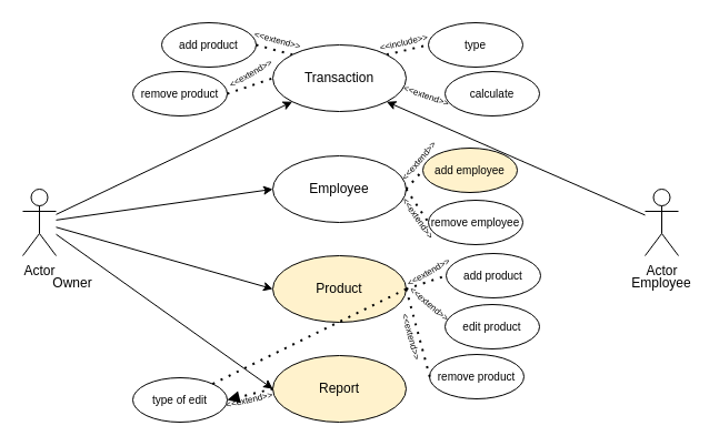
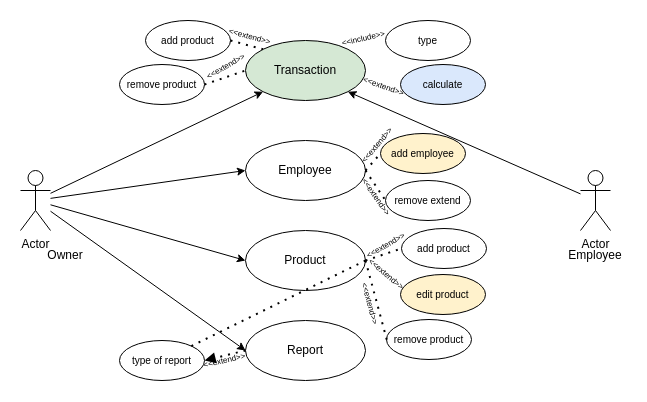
- <mxCell id="27" value="" style="endArrow=none;dashed=1;html=1;dashPattern=1 3;strokeWidth=2;rounded=0;entryX=0;entryY=0.5;entryDx=0;entryDy=0;exitX=1;exitY=0;exitDx=0;exitDy=0;" edge="1" parent="1" source="11" target="20"><mxGeometry width="50" height="50" relative="1" as="geometry"><mxPoint x="240" y="50" as="sourcePoint" /><mxPoint x="273" y="59" as="targetPoint" /></mxGeometry></mxCell>
- <mxCell id="11" value="Transaction" style="ellipse;whiteSpace=wrap;html=1;" vertex="1" parent="1"><mxGeometry x="245" y="40" width="120" height="60" as="geometry" /></mxCell>
+ <mxCell id="11" value="Transaction" style="ellipse;whiteSpace=wrap;html=1;fillColor=#d5e8d4;" vertex="1" parent="1"><mxGeometry x="245" y="40" width="120" height="60" as="geometry" /></mxCell>
- <mxCell id="43" value="&lt;font style=&quot;font-size: 10px;&quot;&gt;calculate&lt;/font&gt;" style="ellipse;whiteSpace=wrap;html=1;" vertex="1" parent="1"><mxGeometry x="400" y="64" width="85" height="40" as="geometry" /></mxCell>
+ <mxCell id="43" value="&lt;font style=&quot;font-size: 10px;&quot;&gt;calculate&lt;/font&gt;" style="ellipse;whiteSpace=wrap;html=1;fillColor=#dae8fc;" vertex="1" parent="1"><mxGeometry x="400" y="64" width="85" height="40" as="geometry" /></mxCell>
- <mxCell id="22" value="&lt;font style=&quot;font-size: 10px;&quot;&gt;remove employee&lt;/font&gt;" style="ellipse;whiteSpace=wrap;html=1;" vertex="1" parent="1"><mxGeometry x="385" y="180" width="85" height="40" as="geometry" /></mxCell>
+ <mxCell id="22" value="&lt;font style=&quot;font-size: 10px;&quot;&gt;remove extend&lt;/font&gt;" style="ellipse;whiteSpace=wrap;html=1;" vertex="1" parent="1"><mxGeometry x="385" y="180" width="85" height="40" as="geometry" /></mxCell>
- <mxCell id="14" value="Product" style="ellipse;whiteSpace=wrap;html=1;fillColor=#fff2cc;" vertex="1" parent="1"><mxGeometry x="245" y="230" width="120" height="60" as="geometry" /></mxCell>
+ <mxCell id="14" value="Product" style="ellipse;whiteSpace=wrap;html=1;" vertex="1" parent="1"><mxGeometry x="245" y="230" width="120" height="60" as="geometry" /></mxCell>
- <mxCell id="16" value="&lt;font style=&quot;font-size: 10px;&quot;&gt;edit product&lt;/font&gt;" style="ellipse;whiteSpace=wrap;html=1;" vertex="1" parent="1"><mxGeometry x="400" y="274" width="85" height="40" as="geometry" /></mxCell>
+ <mxCell id="16" value="&lt;font style=&quot;font-size: 10px;&quot;&gt;edit product&lt;/font&gt;" style="ellipse;whiteSpace=wrap;html=1;fillColor=#fff2cc;" vertex="1" parent="1"><mxGeometry x="400" y="274" width="85" height="40" as="geometry" /></mxCell>
- <mxCell id="13" value="Report" style="ellipse;whiteSpace=wrap;html=1;fillColor=#fff2cc;" vertex="1" parent="1"><mxGeometry x="245" y="320" width="120" height="60" as="geometry" /></mxCell>
+ <mxCell id="13" value="Report" style="ellipse;whiteSpace=wrap;html=1;" vertex="1" parent="1"><mxGeometry x="245" y="320" width="120" height="60" as="geometry" /></mxCell>
- <mxCell id="23" value="&lt;span style=&quot;font-size: 10px;&quot;&gt;type of edit&lt;/span&gt;" style="ellipse;whiteSpace=wrap;html=1;" vertex="1" parent="1"><mxGeometry x="119" y="340" width="85" height="40" as="geometry" /></mxCell>
+ <mxCell id="23" value="&lt;span style=&quot;font-size: 10px;&quot;&gt;type of report&lt;/span&gt;" style="ellipse;whiteSpace=wrap;html=1;" vertex="1" parent="1"><mxGeometry x="119" y="340" width="85" height="40" as="geometry" /></mxCell>
